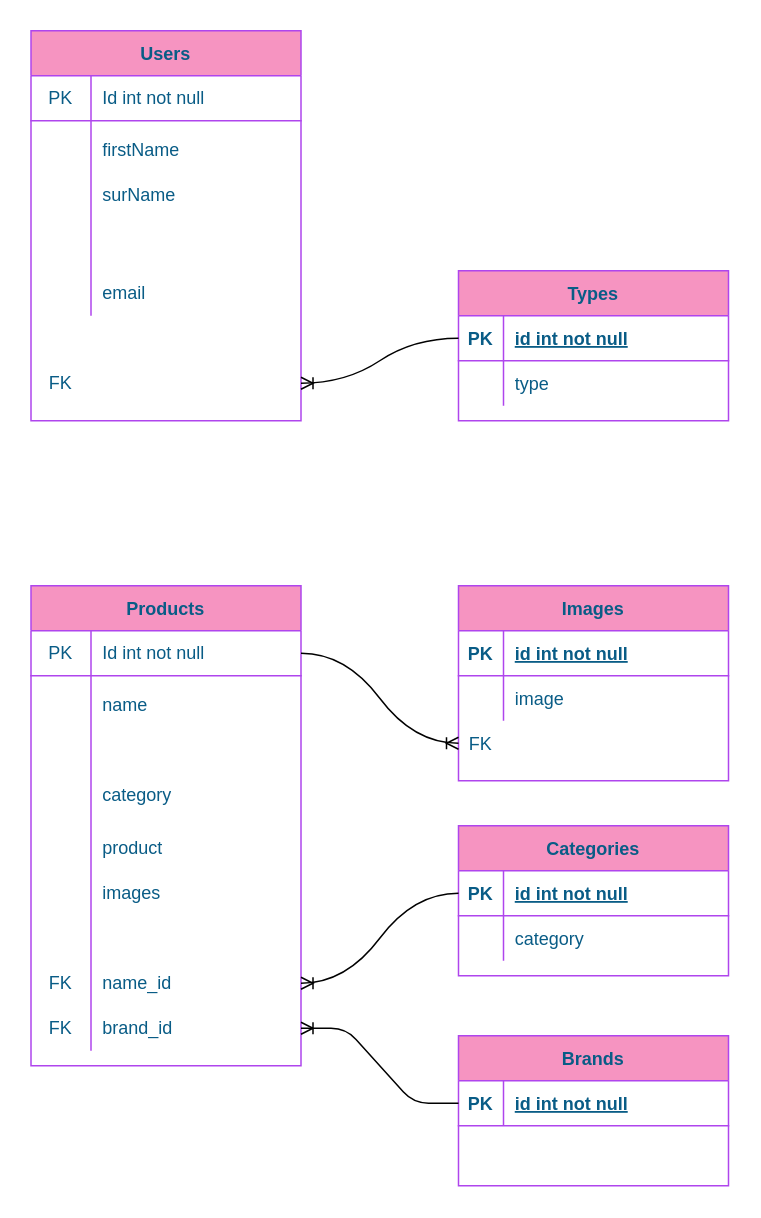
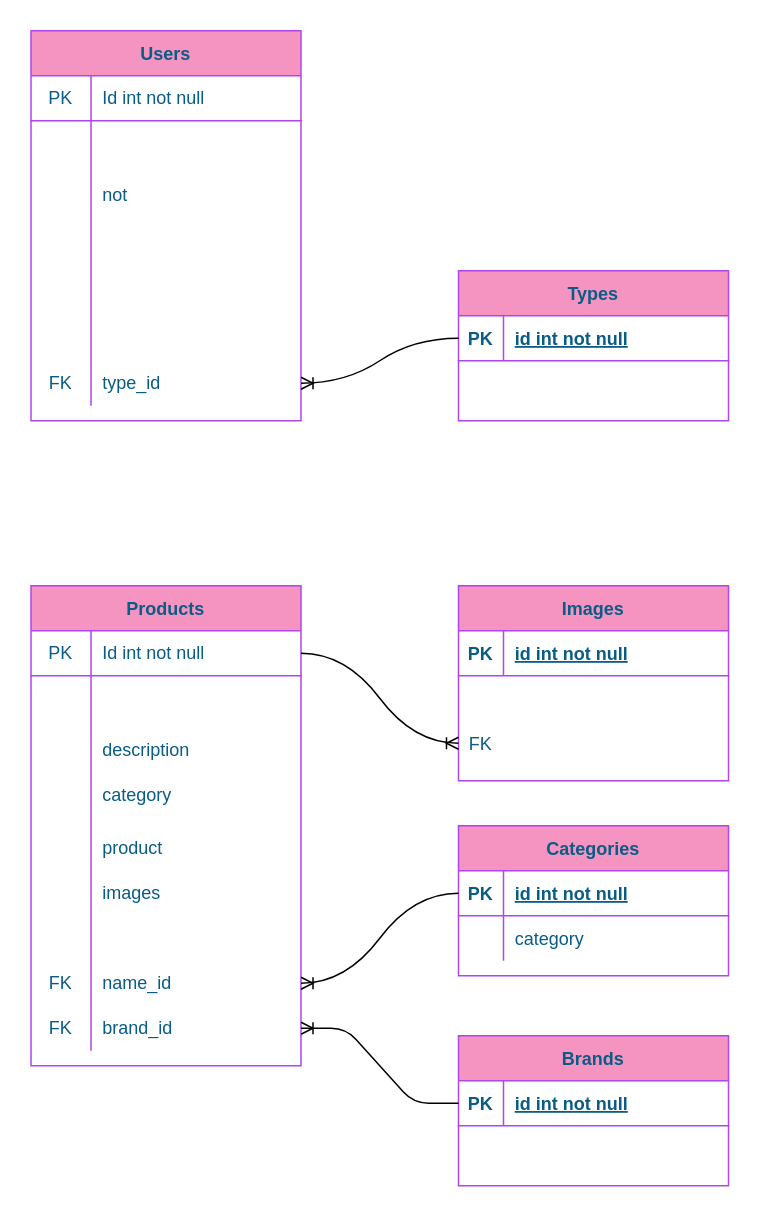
- <mxCell id="8" value="firstName" style="shape=partialRectangle;html=1;whiteSpace=wrap;connectable=0;fillColor=none;top=0;left=0;bottom=0;right=0;align=left;spacingLeft=6;overflow=hidden;pointerEvents=1;strokeColor=#AF45ED;fontColor=#095C86;" vertex="1" parent="6"><mxGeometry x="40" width="140" height="40" as="geometry" /></mxCell>
- <mxCell id="11" value="surName" style="shape=partialRectangle;html=1;whiteSpace=wrap;connectable=0;fillColor=none;top=0;left=0;bottom=0;right=0;align=left;spacingLeft=6;overflow=hidden;pointerEvents=1;strokeColor=#AF45ED;fontColor=#095C86;" vertex="1" parent="9"><mxGeometry x="40" width="140" height="20" as="geometry" /></mxCell>
+ <mxCell id="11" value="not" style="shape=partialRectangle;html=1;whiteSpace=wrap;connectable=0;fillColor=none;top=0;left=0;bottom=0;right=0;align=left;spacingLeft=6;overflow=hidden;pointerEvents=1;strokeColor=#AF45ED;fontColor=#095C86;" vertex="1" parent="9"><mxGeometry x="40" width="140" height="20" as="geometry" /></mxCell>
- <mxCell id="16" value="email" style="shape=partialRectangle;html=1;whiteSpace=wrap;connectable=0;fillColor=none;top=0;left=0;bottom=0;right=0;align=left;spacingLeft=6;overflow=hidden;pointerEvents=1;strokeColor=#AF45ED;fontColor=#095C86;" vertex="1" parent="14"><mxGeometry x="40" width="140" height="30" as="geometry" /></mxCell>
+ <mxCell id="21" value="type_id" style="shape=partialRectangle;html=1;whiteSpace=wrap;connectable=0;fillColor=none;top=0;left=0;bottom=0;right=0;align=left;spacingLeft=6;overflow=hidden;pointerEvents=1;strokeColor=#AF45ED;fontColor=#095C86;" vertex="1" parent="19"><mxGeometry x="40" width="140" height="30" as="geometry" /></mxCell>
- <mxCell id="55" value="type" style="shape=partialRectangle;connectable=0;fillColor=none;top=0;left=0;bottom=0;right=0;align=left;spacingLeft=6;overflow=hidden;strokeColor=#AF45ED;fontColor=#095C86;" vertex="1" parent="53"><mxGeometry x="30" width="150" height="30" as="geometry" /></mxCell>
- <mxCell id="71" value="image" style="shape=partialRectangle;connectable=0;fillColor=none;top=0;left=0;bottom=0;right=0;align=left;spacingLeft=6;overflow=hidden;strokeColor=#AF45ED;fontColor=#095C86;" vertex="1" parent="69"><mxGeometry x="30" width="150" height="30" as="geometry" /></mxCell>
- <mxCell id="28" value="name" style="shape=partialRectangle;html=1;whiteSpace=wrap;connectable=0;fillColor=none;top=0;left=0;bottom=0;right=0;align=left;spacingLeft=6;overflow=hidden;pointerEvents=1;strokeColor=#AF45ED;fontColor=#095C86;" vertex="1" parent="26"><mxGeometry x="40" width="140" height="40" as="geometry" /></mxCell>
+ <mxCell id="31" value="description" style="shape=partialRectangle;html=1;whiteSpace=wrap;connectable=0;fillColor=none;top=0;left=0;bottom=0;right=0;align=left;spacingLeft=6;overflow=hidden;pointerEvents=1;strokeColor=#AF45ED;fontColor=#095C86;" vertex="1" parent="29"><mxGeometry x="40" width="140" height="20" as="geometry" /></mxCell>
